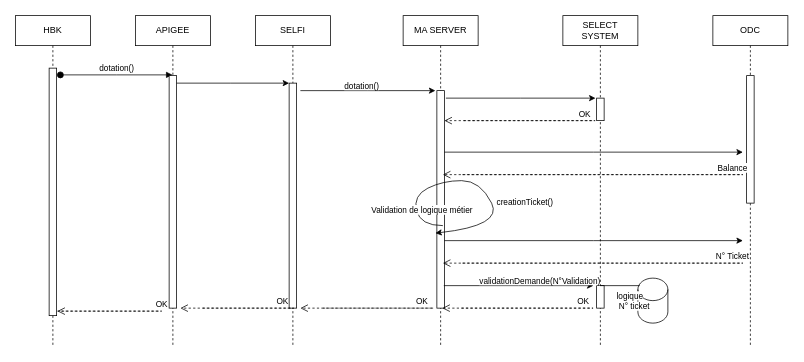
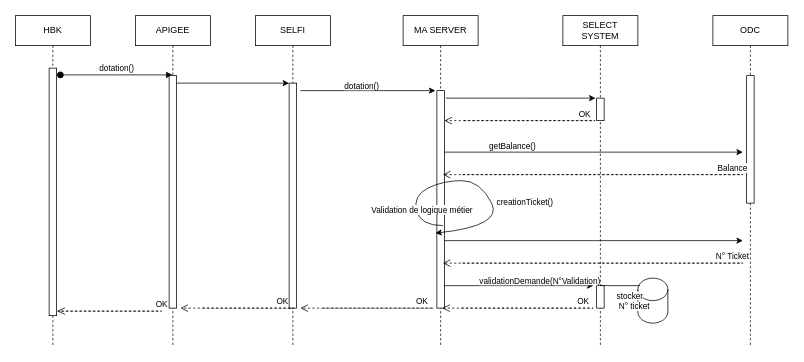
+ <mxCell id="25" value="&lt;span style=&quot;color: rgb(0, 0, 0); font-family: Helvetica; font-size: 11px; font-style: normal; font-variant-ligatures: normal; font-variant-caps: normal; font-weight: 400; letter-spacing: normal; orphans: 2; text-align: center; text-indent: 0px; text-transform: none; widows: 2; word-spacing: 0px; -webkit-text-stroke-width: 0px; background-color: rgb(255, 255, 255); text-decoration-thickness: initial; text-decoration-style: initial; text-decoration-color: initial; float: none; display: inline !important;&quot;&gt;getBalance()&lt;/span&gt;" style="text;whiteSpace=wrap;html=1;" vertex="1" parent="1"><mxGeometry x="650" y="180" width="80" height="40" as="geometry" /></mxCell>
- <mxCell id="34" value="&lt;span style=&quot;color: rgb(0, 0, 0); font-family: Helvetica; font-size: 11px; font-style: normal; font-variant-ligatures: normal; font-variant-caps: normal; font-weight: 400; letter-spacing: normal; orphans: 2; text-align: center; text-indent: 0px; text-transform: none; widows: 2; word-spacing: 0px; -webkit-text-stroke-width: 0px; background-color: rgb(255, 255, 255); text-decoration-thickness: initial; text-decoration-style: initial; text-decoration-color: initial; float: none; display: inline !important;&quot;&gt;logique&lt;br&gt;&amp;nbsp;N° ticket&lt;/span&gt;" style="text;whiteSpace=wrap;html=1;" vertex="1" parent="1"><mxGeometry x="820" y="380" width="80" height="40" as="geometry" /></mxCell>
+ <mxCell id="34" value="&lt;span style=&quot;color: rgb(0, 0, 0); font-family: Helvetica; font-size: 11px; font-style: normal; font-variant-ligatures: normal; font-variant-caps: normal; font-weight: 400; letter-spacing: normal; orphans: 2; text-align: center; text-indent: 0px; text-transform: none; widows: 2; word-spacing: 0px; -webkit-text-stroke-width: 0px; background-color: rgb(255, 255, 255); text-decoration-thickness: initial; text-decoration-style: initial; text-decoration-color: initial; float: none; display: inline !important;&quot;&gt;stocker&lt;br&gt;&amp;nbsp;N° ticket&lt;/span&gt;" style="text;whiteSpace=wrap;html=1;" vertex="1" parent="1"><mxGeometry x="820" y="380" width="80" height="40" as="geometry" /></mxCell>
